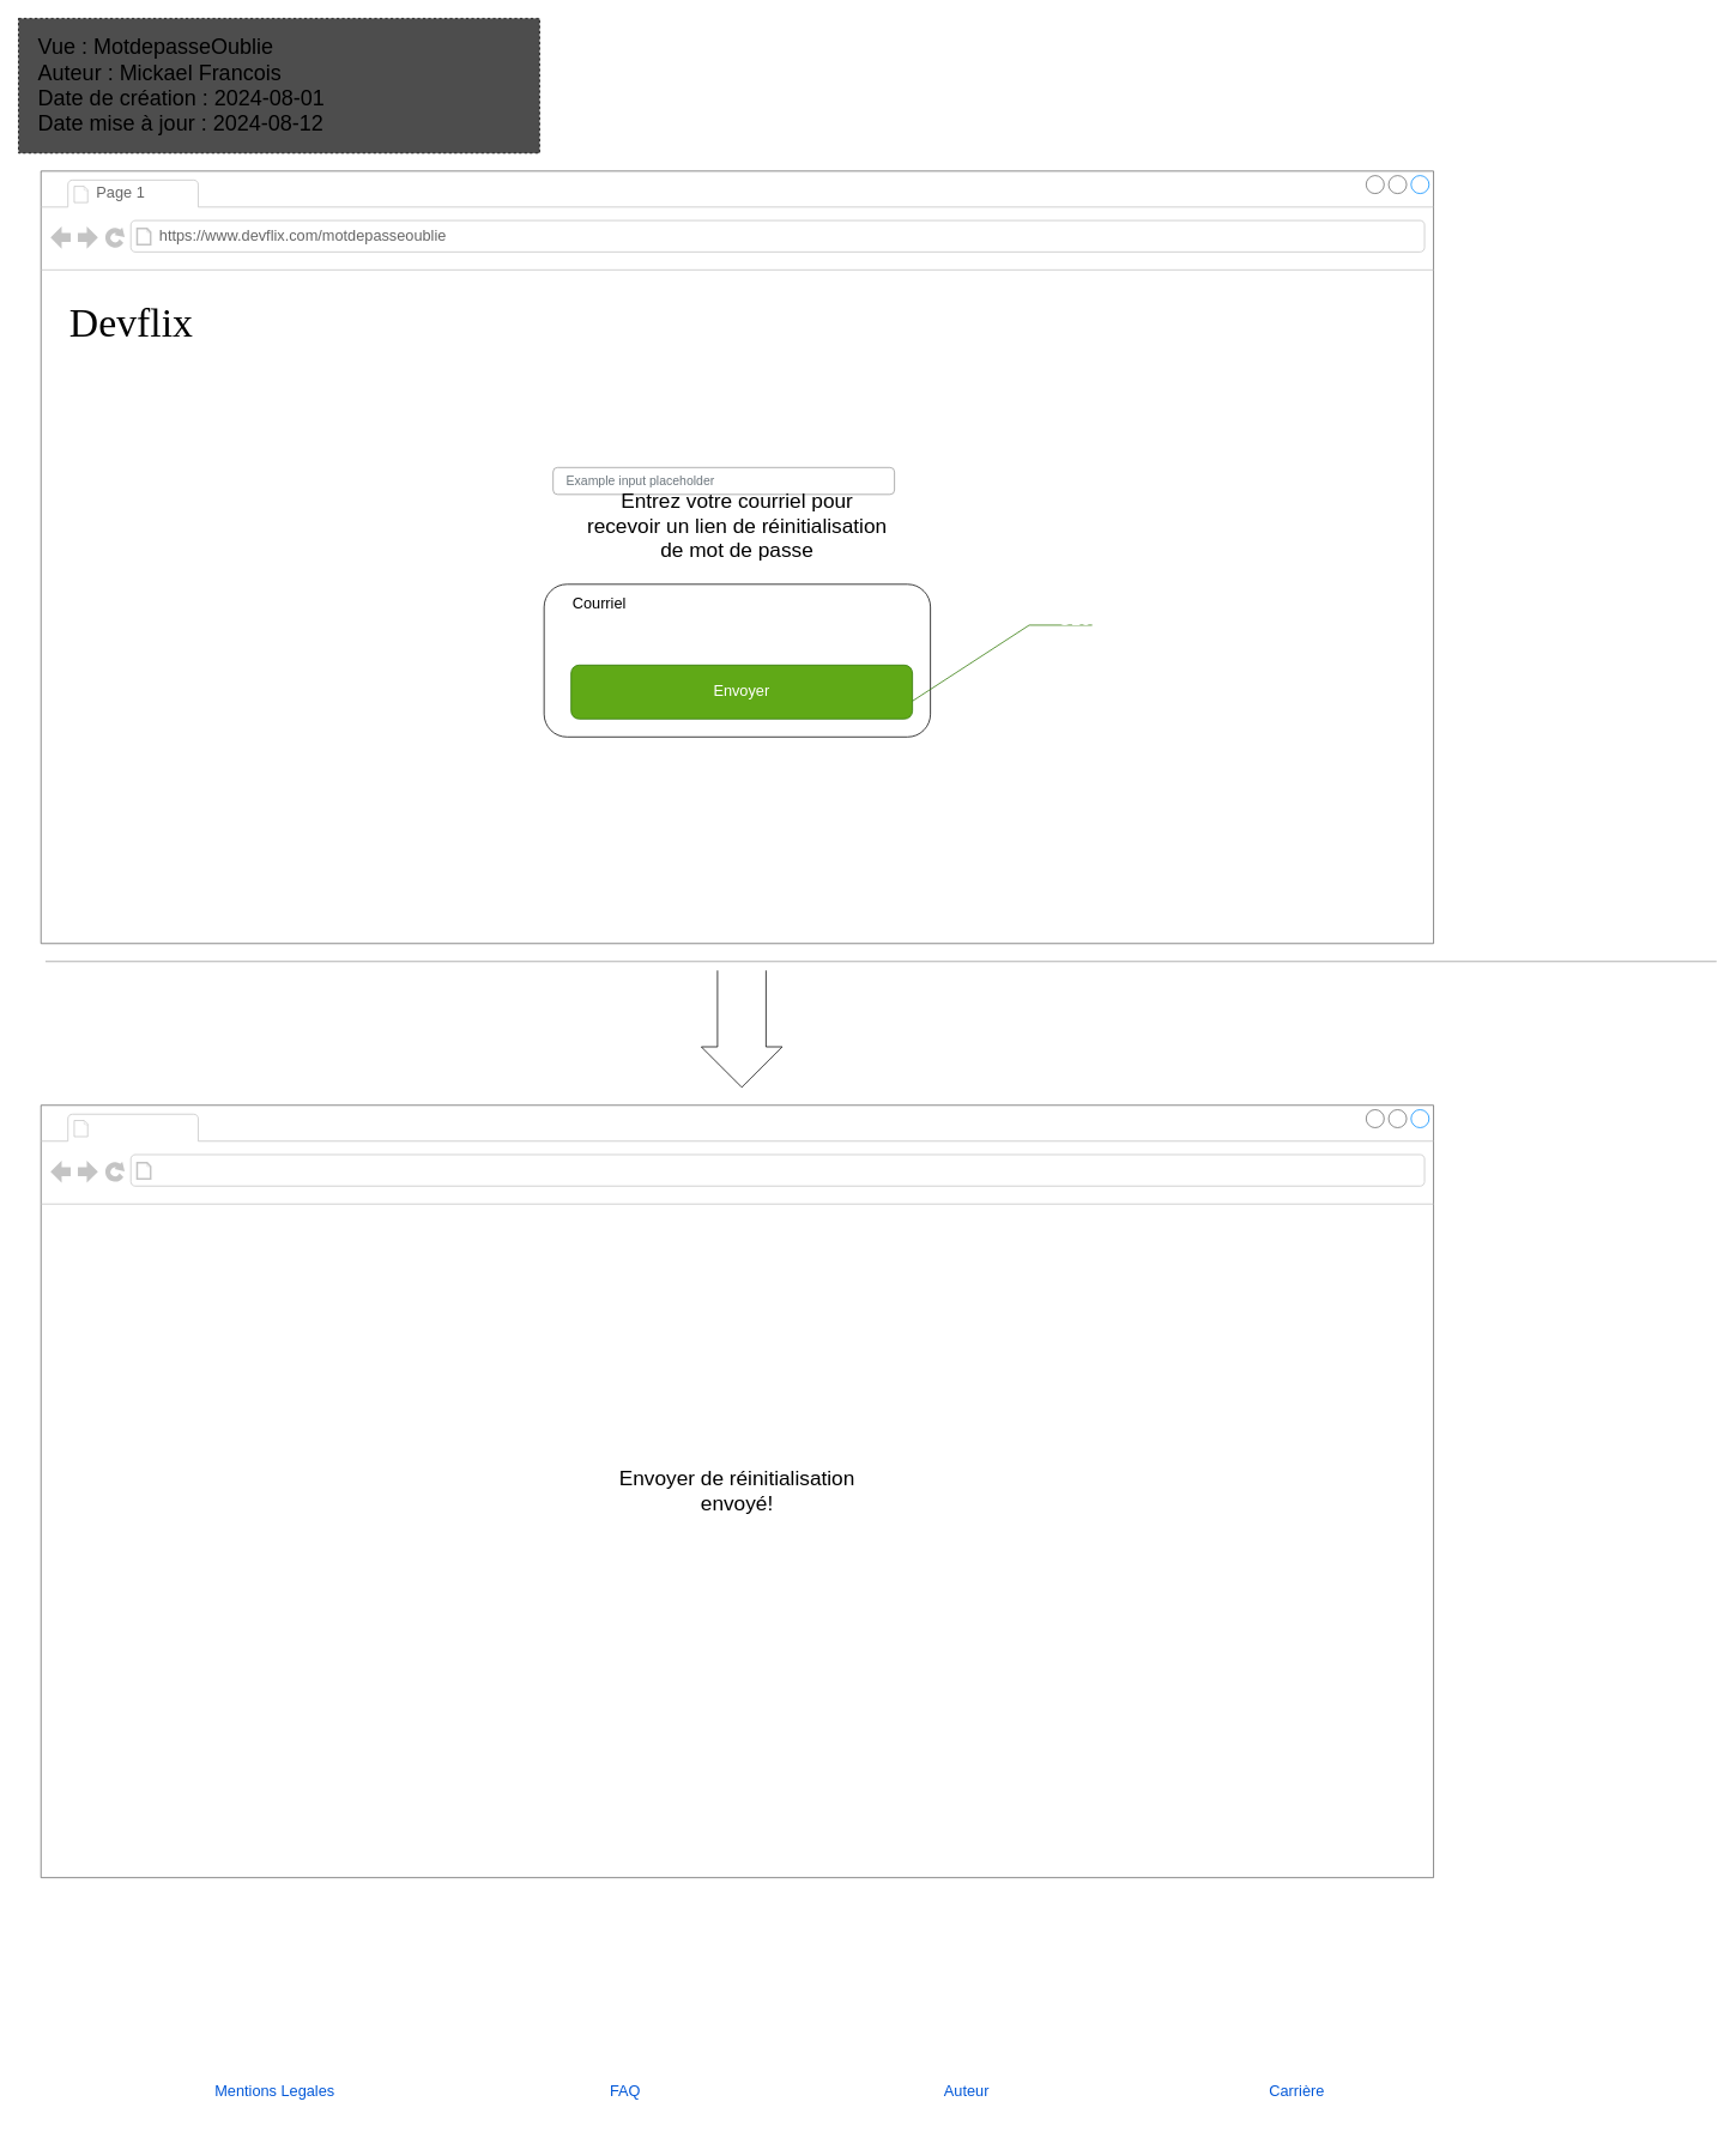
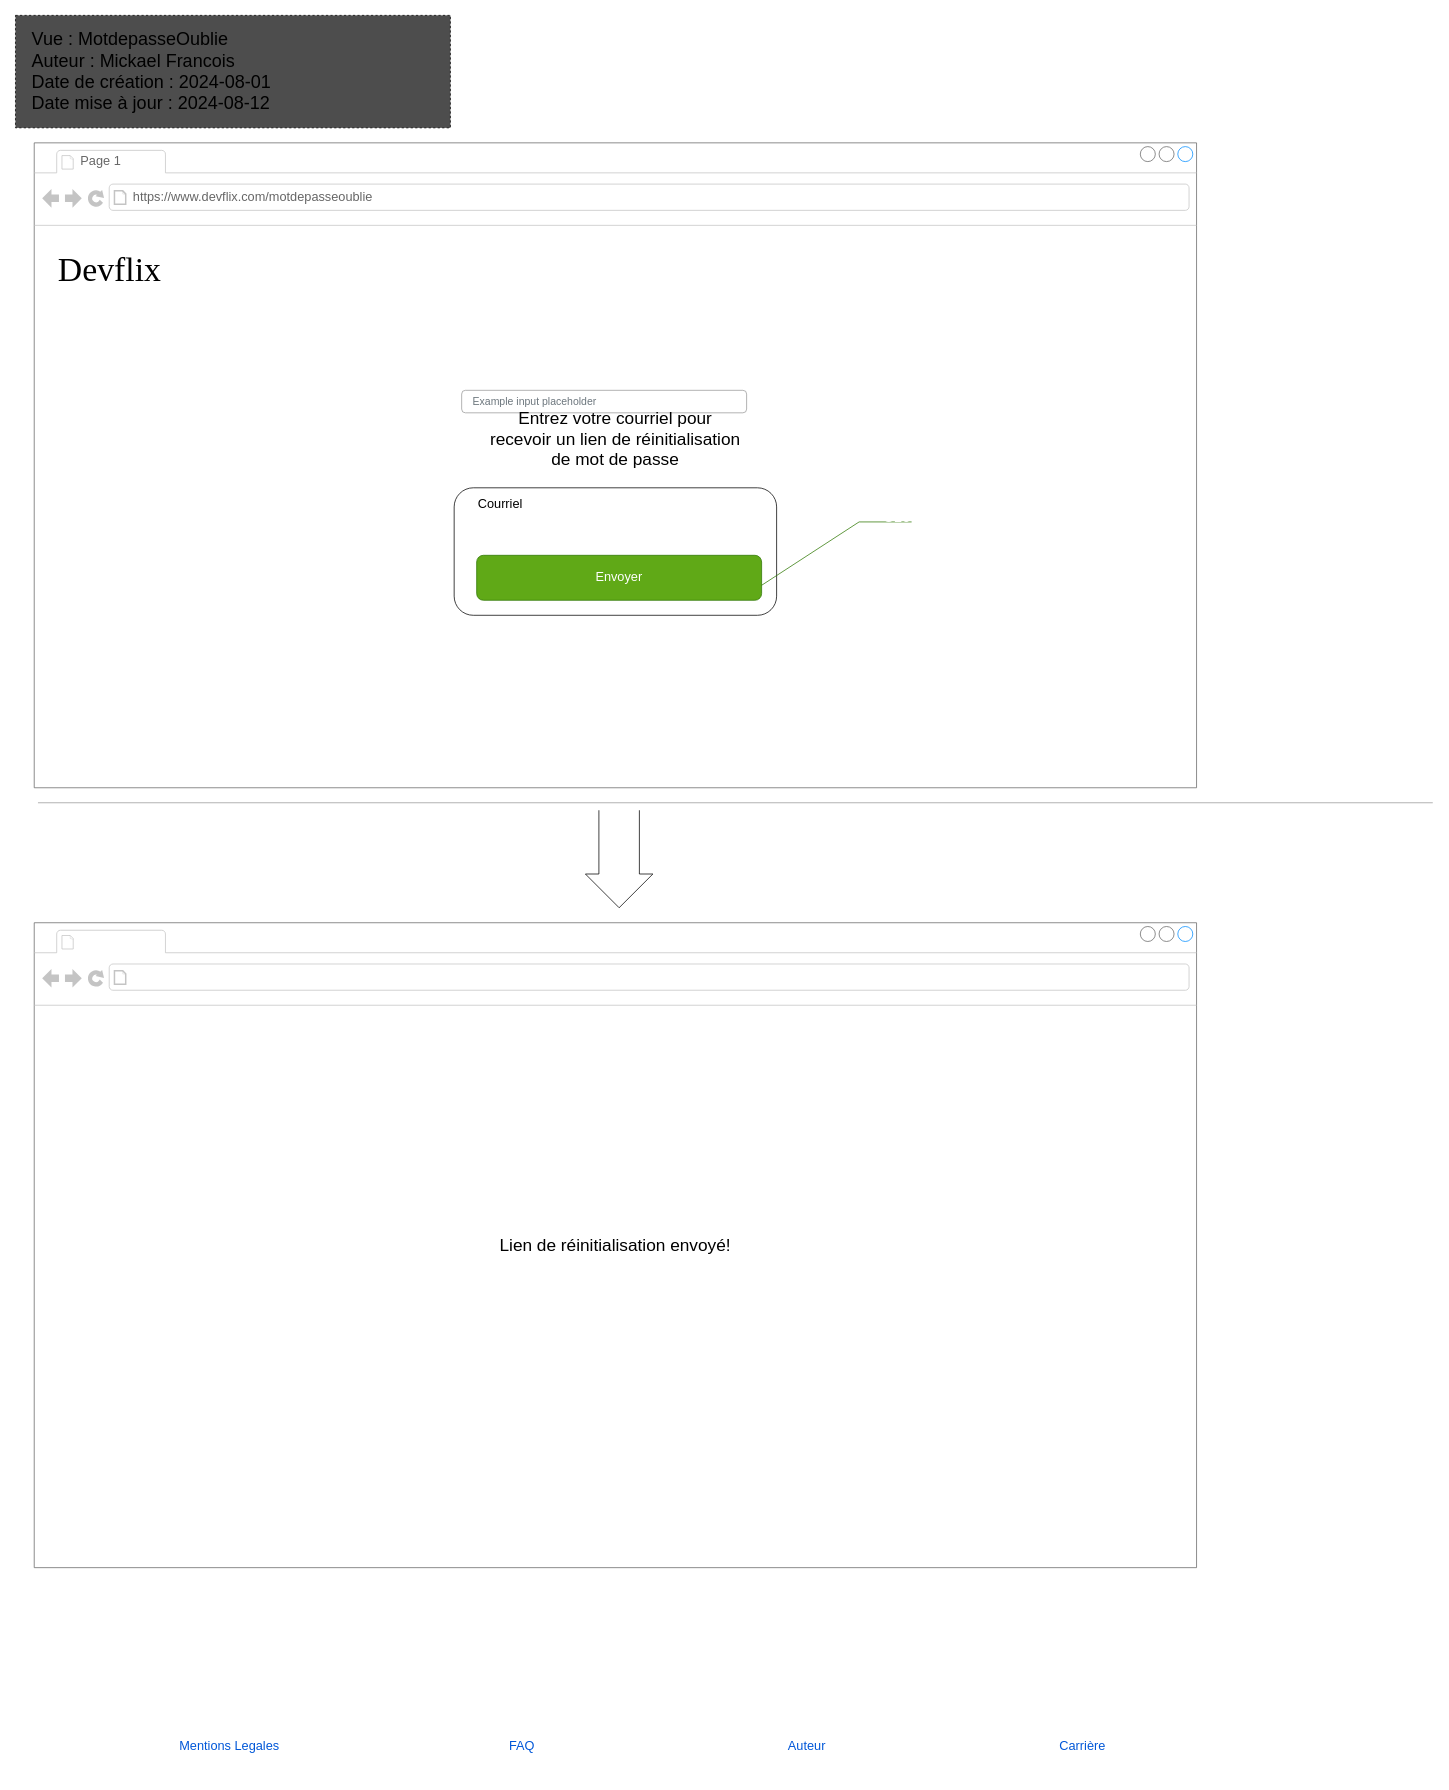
- <mxCell id="20" value="&lt;span style=&quot;font-size: 23px;&quot;&gt;Envoyer de réinitialisation envoyé!&lt;/span&gt;" style="text;html=1;align=center;verticalAlign=middle;whiteSpace=wrap;rounded=0;" parent="1" vertex="1"><mxGeometry x="650" y="1575" width="340" height="170" as="geometry" /></mxCell>
+ <mxCell id="20" value="&lt;span style=&quot;font-size: 23px;&quot;&gt;Lien de réinitialisation envoyé!&lt;/span&gt;" style="text;html=1;align=center;verticalAlign=middle;whiteSpace=wrap;rounded=0;" parent="1" vertex="1"><mxGeometry x="650" y="1575" width="340" height="170" as="geometry" /></mxCell>
